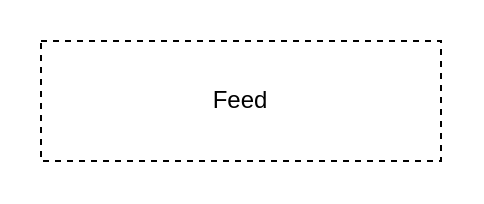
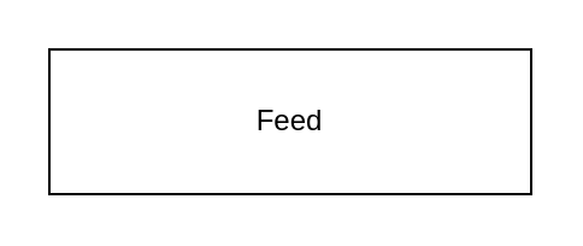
- <mxCell id="2" value="Feed" style="rounded=0;whiteSpace=wrap;html=1;dashed=1;" vertex="1" parent="1"><mxGeometry x="20" y="20" width="200" height="60" as="geometry" /></mxCell>
+ <mxCell id="2" value="Feed" style="rounded=0;whiteSpace=wrap;html=1;" vertex="1" parent="1"><mxGeometry x="20" y="20" width="200" height="60" as="geometry" /></mxCell>
